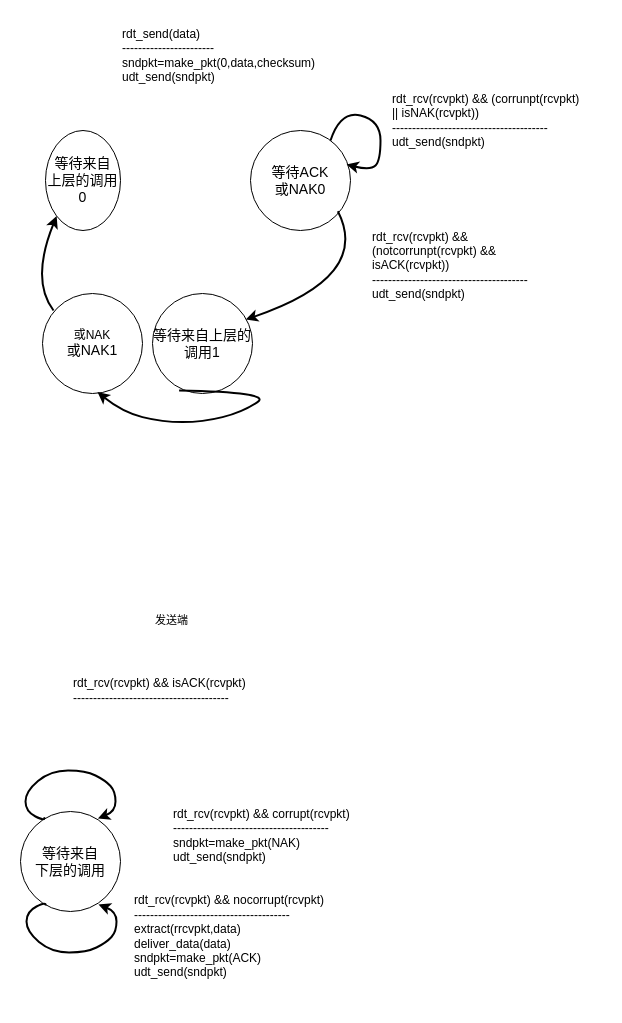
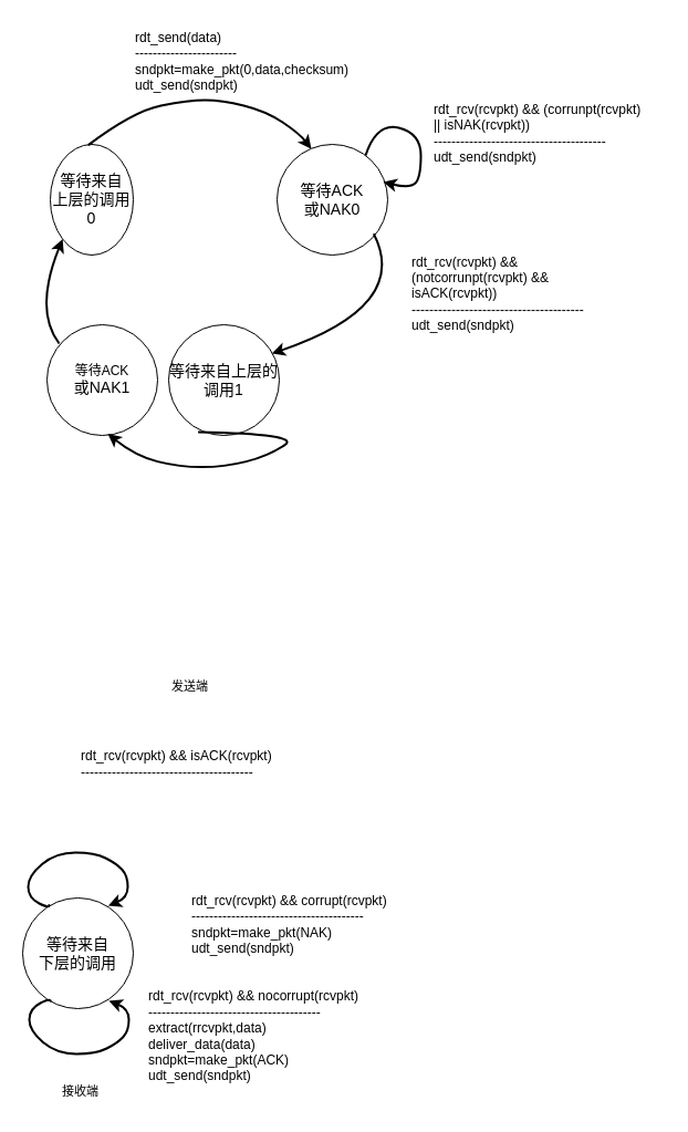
+ <mxCell id="3" value="" style="curved=1;endArrow=classic;html=1;rounded=0;exitX=0.457;exitY=0.006;exitDx=0;exitDy=0;entryX=0.31;entryY=0.04;entryDx=0;entryDy=0;entryPerimeter=0;fontStyle=0;strokeWidth=2;exitPerimeter=0;" edge="1" parent="1" source="2" target="8"><mxGeometry width="50" height="50" relative="1" as="geometry"><mxPoint x="70" y="120" as="sourcePoint" /><mxPoint x="281.8" y="138.6" as="targetPoint" /><Array as="points"><mxPoint x="120" y="100" /><mxPoint x="170" y="90" /><mxPoint x="200" y="90" /><mxPoint x="240" y="100" /><mxPoint x="270" y="120" /></Array></mxGeometry></mxCell>
- <mxCell id="16" value="或NAK&lt;br style=&quot;border-color: var(--border-color); font-size: 14px;&quot;&gt;&lt;span style=&quot;font-size: 14px;&quot;&gt;或NAK1&lt;/span&gt;" style="ellipse;whiteSpace=wrap;html=1;aspect=fixed;" vertex="1" parent="1"><mxGeometry x="42" y="293" width="100" height="100" as="geometry" /></mxCell>
+ <mxCell id="16" value="等待ACK&lt;br style=&quot;border-color: var(--border-color); font-size: 14px;&quot;&gt;&lt;span style=&quot;font-size: 14px;&quot;&gt;或NAK1&lt;/span&gt;" style="ellipse;whiteSpace=wrap;html=1;aspect=fixed;" vertex="1" parent="1"><mxGeometry x="42" y="293" width="100" height="100" as="geometry" /></mxCell>
+ <mxCell id="7" value="接收端" style="text;html=1;align=center;verticalAlign=middle;resizable=0;points=[];autosize=1;strokeColor=none;fillColor=none;fontSize=11;fontFamily=Helvetica;fontColor=default;" vertex="1" parent="1"><mxGeometry x="42" y="971" width="60" height="30" as="geometry" /></mxCell>
